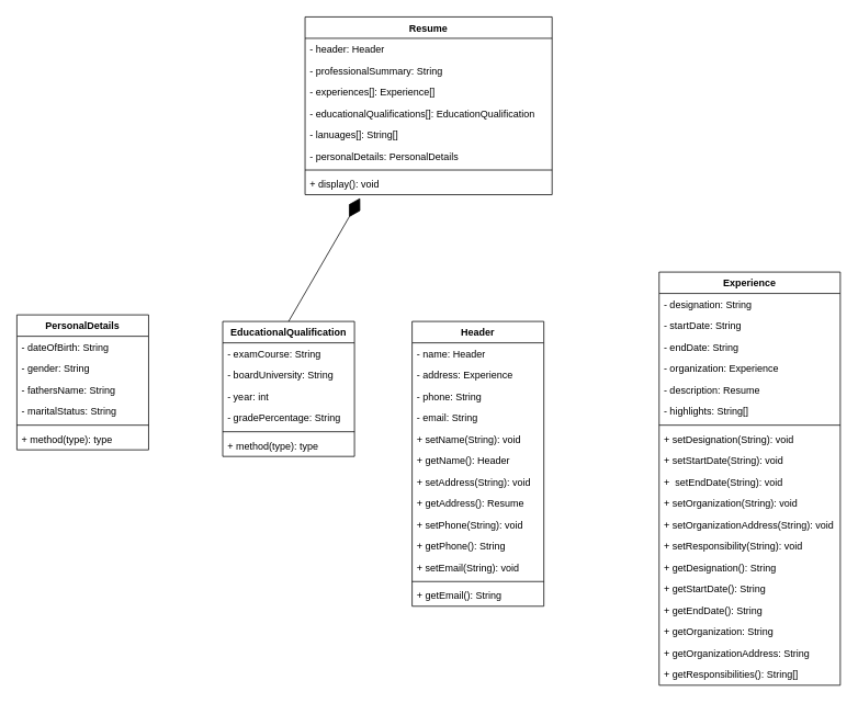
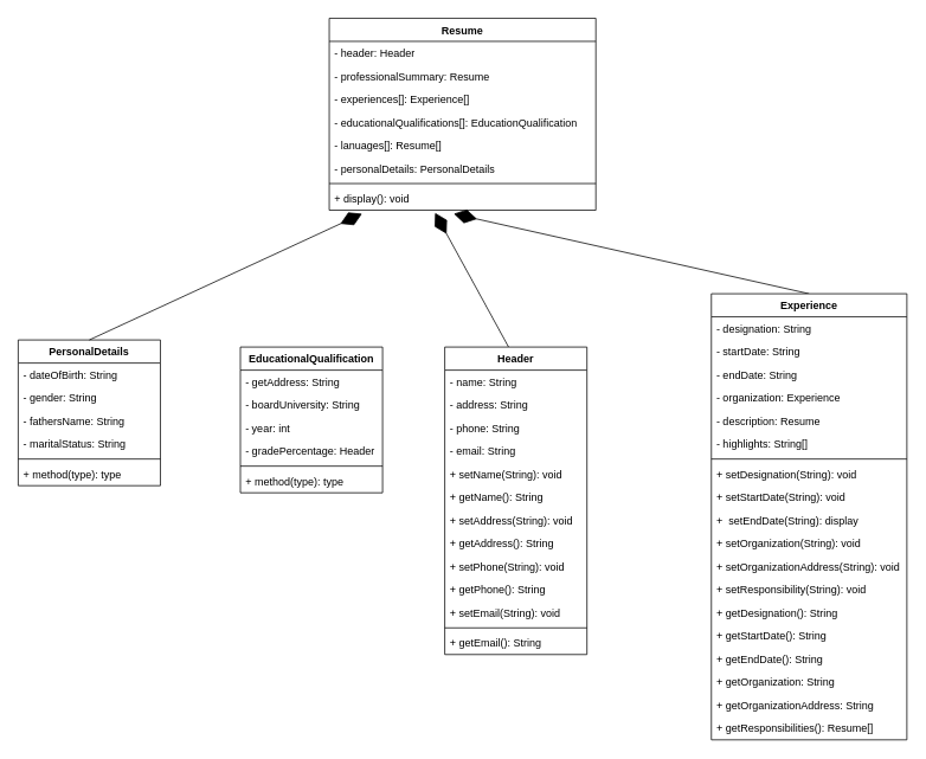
- <mxCell id="6" value="- professionalSummary: String" style="text;strokeColor=none;fillColor=none;align=left;verticalAlign=top;spacingLeft=4;spacingRight=4;overflow=hidden;rotatable=0;points=[[0,0.5],[1,0.5]];portConstraint=eastwest;" parent="4" vertex="1"><mxGeometry y="52" width="300" height="26" as="geometry" /></mxCell>
+ <mxCell id="6" value="- professionalSummary: Resume" style="text;strokeColor=none;fillColor=none;align=left;verticalAlign=top;spacingLeft=4;spacingRight=4;overflow=hidden;rotatable=0;points=[[0,0.5],[1,0.5]];portConstraint=eastwest;" parent="4" vertex="1"><mxGeometry y="52" width="300" height="26" as="geometry" /></mxCell>
- <mxCell id="9" value="- lanuages[]: String[]" style="text;strokeColor=none;fillColor=none;align=left;verticalAlign=top;spacingLeft=4;spacingRight=4;overflow=hidden;rotatable=0;points=[[0,0.5],[1,0.5]];portConstraint=eastwest;" parent="4" vertex="1"><mxGeometry y="130" width="300" height="26" as="geometry" /></mxCell>
+ <mxCell id="9" value="- lanuages[]: Resume[]" style="text;strokeColor=none;fillColor=none;align=left;verticalAlign=top;spacingLeft=4;spacingRight=4;overflow=hidden;rotatable=0;points=[[0,0.5],[1,0.5]];portConstraint=eastwest;" parent="4" vertex="1"><mxGeometry y="130" width="300" height="26" as="geometry" /></mxCell>
+ <mxCell id="3" value="" style="endArrow=diamondThin;endFill=1;endSize=24;html=1;exitX=0.5;exitY=0;exitDx=0;exitDy=0;entryX=0.467;entryY=1.154;entryDx=0;entryDy=0;entryPerimeter=0;" parent="1" source="13" target="12" edge="1"><mxGeometry width="160" relative="1" as="geometry"><mxPoint x="92.96" y="370.984" as="sourcePoint" /><mxPoint x="149.1" y="268.99" as="targetPoint" /></mxGeometry></mxCell>
+ <mxCell id="62" value="" style="endArrow=diamondThin;endFill=1;endSize=24;html=1;exitX=0.5;exitY=0;exitDx=0;exitDy=0;entryX=0.123;entryY=1.154;entryDx=0;entryDy=0;entryPerimeter=0;" parent="1" source="54" target="12" edge="1"><mxGeometry width="160" relative="1" as="geometry"><mxPoint x="360" y="400" as="sourcePoint" /><mxPoint x="446.9" y="250.004" as="targetPoint" /></mxGeometry></mxCell>
- <mxCell id="61" value="" style="endArrow=diamondThin;endFill=1;endSize=24;html=1;exitX=0.5;exitY=0;exitDx=0;exitDy=0;entryX=0.223;entryY=1.154;entryDx=0;entryDy=0;entryPerimeter=0;" parent="1" source="47" target="12" edge="1"><mxGeometry width="160" relative="1" as="geometry"><mxPoint x="582.96" y="400.984" as="sourcePoint" /><mxPoint x="499.1" y="248.99" as="targetPoint" /></mxGeometry></mxCell>
+ <mxCell id="2" value="" style="endArrow=diamondThin;endFill=1;endSize=24;html=1;exitX=0.456;exitY=0.006;exitDx=0;exitDy=0;exitPerimeter=0;entryX=0.397;entryY=1.115;entryDx=0;entryDy=0;entryPerimeter=0;" parent="1" source="33" target="12" edge="1"><mxGeometry width="160" relative="1" as="geometry"><mxPoint x="100" y="270" as="sourcePoint" /><mxPoint x="260" y="270" as="targetPoint" /></mxGeometry></mxCell>
- <mxCell id="48" value="- examCourse: String" style="text;strokeColor=none;fillColor=none;align=left;verticalAlign=top;spacingLeft=4;spacingRight=4;overflow=hidden;rotatable=0;points=[[0,0.5],[1,0.5]];portConstraint=eastwest;" parent="47" vertex="1"><mxGeometry y="26" width="160" height="26" as="geometry" /></mxCell>
+ <mxCell id="48" value="- getAddress: String" style="text;strokeColor=none;fillColor=none;align=left;verticalAlign=top;spacingLeft=4;spacingRight=4;overflow=hidden;rotatable=0;points=[[0,0.5],[1,0.5]];portConstraint=eastwest;" parent="47" vertex="1"><mxGeometry y="26" width="160" height="26" as="geometry" /></mxCell>
- <mxCell id="34" value="- name: Header" style="text;strokeColor=none;fillColor=none;align=left;verticalAlign=top;spacingLeft=4;spacingRight=4;overflow=hidden;rotatable=0;points=[[0,0.5],[1,0.5]];portConstraint=eastwest;" parent="33" vertex="1"><mxGeometry y="26" width="160" height="26" as="geometry" /></mxCell>
+ <mxCell id="34" value="- name: String" style="text;strokeColor=none;fillColor=none;align=left;verticalAlign=top;spacingLeft=4;spacingRight=4;overflow=hidden;rotatable=0;points=[[0,0.5],[1,0.5]];portConstraint=eastwest;" parent="33" vertex="1"><mxGeometry y="26" width="160" height="26" as="geometry" /></mxCell>
- <mxCell id="35" value="- address: Experience" style="text;strokeColor=none;fillColor=none;align=left;verticalAlign=top;spacingLeft=4;spacingRight=4;overflow=hidden;rotatable=0;points=[[0,0.5],[1,0.5]];portConstraint=eastwest;" parent="33" vertex="1"><mxGeometry y="52" width="160" height="26" as="geometry" /></mxCell>
+ <mxCell id="35" value="- address: String" style="text;strokeColor=none;fillColor=none;align=left;verticalAlign=top;spacingLeft=4;spacingRight=4;overflow=hidden;rotatable=0;points=[[0,0.5],[1,0.5]];portConstraint=eastwest;" parent="33" vertex="1"><mxGeometry y="52" width="160" height="26" as="geometry" /></mxCell>
- <mxCell id="51" value="- gradePercentage: String" style="text;strokeColor=none;fillColor=none;align=left;verticalAlign=top;spacingLeft=4;spacingRight=4;overflow=hidden;rotatable=0;points=[[0,0.5],[1,0.5]];portConstraint=eastwest;" parent="47" vertex="1"><mxGeometry y="104" width="160" height="26" as="geometry" /></mxCell>
+ <mxCell id="51" value="- gradePercentage: Header" style="text;strokeColor=none;fillColor=none;align=left;verticalAlign=top;spacingLeft=4;spacingRight=4;overflow=hidden;rotatable=0;points=[[0,0.5],[1,0.5]];portConstraint=eastwest;" parent="47" vertex="1"><mxGeometry y="104" width="160" height="26" as="geometry" /></mxCell>
- <mxCell id="39" value="+ getName(): Header" style="text;strokeColor=none;fillColor=none;align=left;verticalAlign=top;spacingLeft=4;spacingRight=4;overflow=hidden;rotatable=0;points=[[0,0.5],[1,0.5]];portConstraint=eastwest;" parent="33" vertex="1"><mxGeometry y="156" width="160" height="26" as="geometry" /></mxCell>
+ <mxCell id="39" value="+ getName(): String" style="text;strokeColor=none;fillColor=none;align=left;verticalAlign=top;spacingLeft=4;spacingRight=4;overflow=hidden;rotatable=0;points=[[0,0.5],[1,0.5]];portConstraint=eastwest;" parent="33" vertex="1"><mxGeometry y="156" width="160" height="26" as="geometry" /></mxCell>
- <mxCell id="23" value="+  setEndDate(String): void" style="text;strokeColor=none;fillColor=none;align=left;verticalAlign=top;spacingLeft=4;spacingRight=4;overflow=hidden;rotatable=0;points=[[0,0.5],[1,0.5]];portConstraint=eastwest;" parent="13" vertex="1"><mxGeometry y="242" width="220" height="26" as="geometry" /></mxCell>
+ <mxCell id="23" value="+  setEndDate(String): display" style="text;strokeColor=none;fillColor=none;align=left;verticalAlign=top;spacingLeft=4;spacingRight=4;overflow=hidden;rotatable=0;points=[[0,0.5],[1,0.5]];portConstraint=eastwest;" parent="13" vertex="1"><mxGeometry y="242" width="220" height="26" as="geometry" /></mxCell>
- <mxCell id="41" value="+ getAddress(): Resume" style="text;strokeColor=none;fillColor=none;align=left;verticalAlign=top;spacingLeft=4;spacingRight=4;overflow=hidden;rotatable=0;points=[[0,0.5],[1,0.5]];portConstraint=eastwest;" parent="33" vertex="1"><mxGeometry y="208" width="160" height="26" as="geometry" /></mxCell>
+ <mxCell id="41" value="+ getAddress(): String" style="text;strokeColor=none;fillColor=none;align=left;verticalAlign=top;spacingLeft=4;spacingRight=4;overflow=hidden;rotatable=0;points=[[0,0.5],[1,0.5]];portConstraint=eastwest;" parent="33" vertex="1"><mxGeometry y="208" width="160" height="26" as="geometry" /></mxCell>
- <mxCell id="32" value="+ getResponsibilities(): String[]" style="text;strokeColor=none;fillColor=none;align=left;verticalAlign=top;spacingLeft=4;spacingRight=4;overflow=hidden;rotatable=0;points=[[0,0.5],[1,0.5]];portConstraint=eastwest;" parent="13" vertex="1"><mxGeometry y="476" width="220" height="26" as="geometry" /></mxCell>
+ <mxCell id="32" value="+ getResponsibilities(): Resume[]" style="text;strokeColor=none;fillColor=none;align=left;verticalAlign=top;spacingLeft=4;spacingRight=4;overflow=hidden;rotatable=0;points=[[0,0.5],[1,0.5]];portConstraint=eastwest;" parent="13" vertex="1"><mxGeometry y="476" width="220" height="26" as="geometry" /></mxCell>
